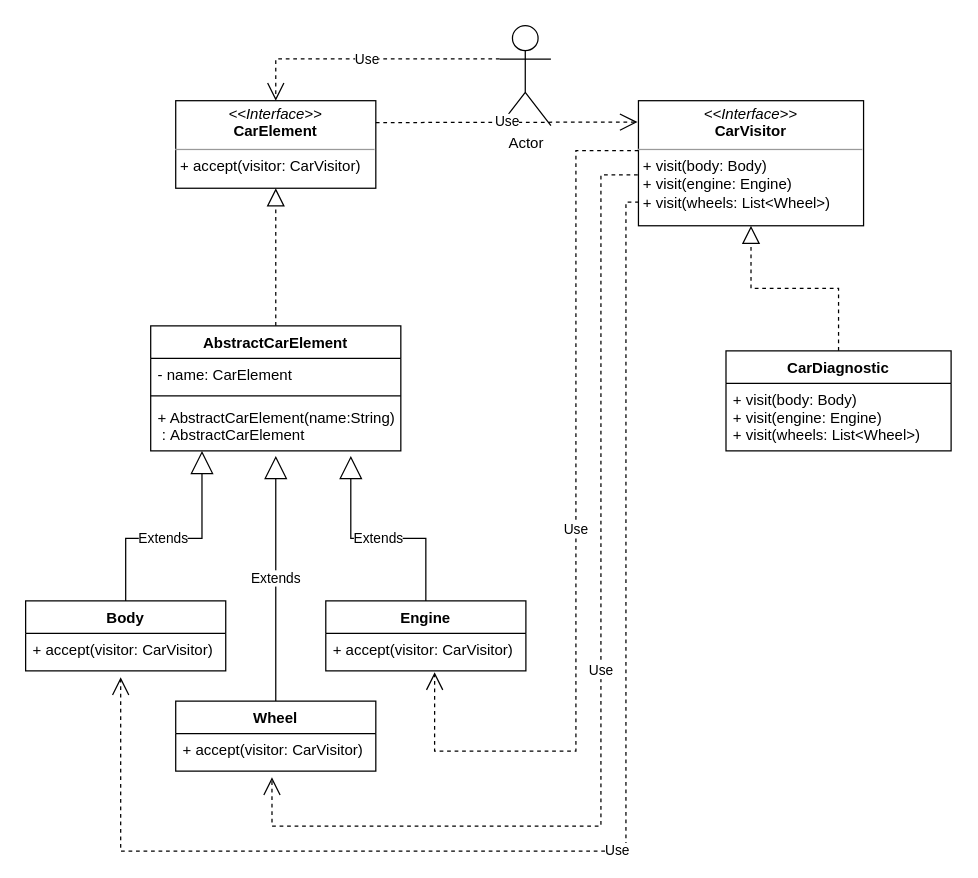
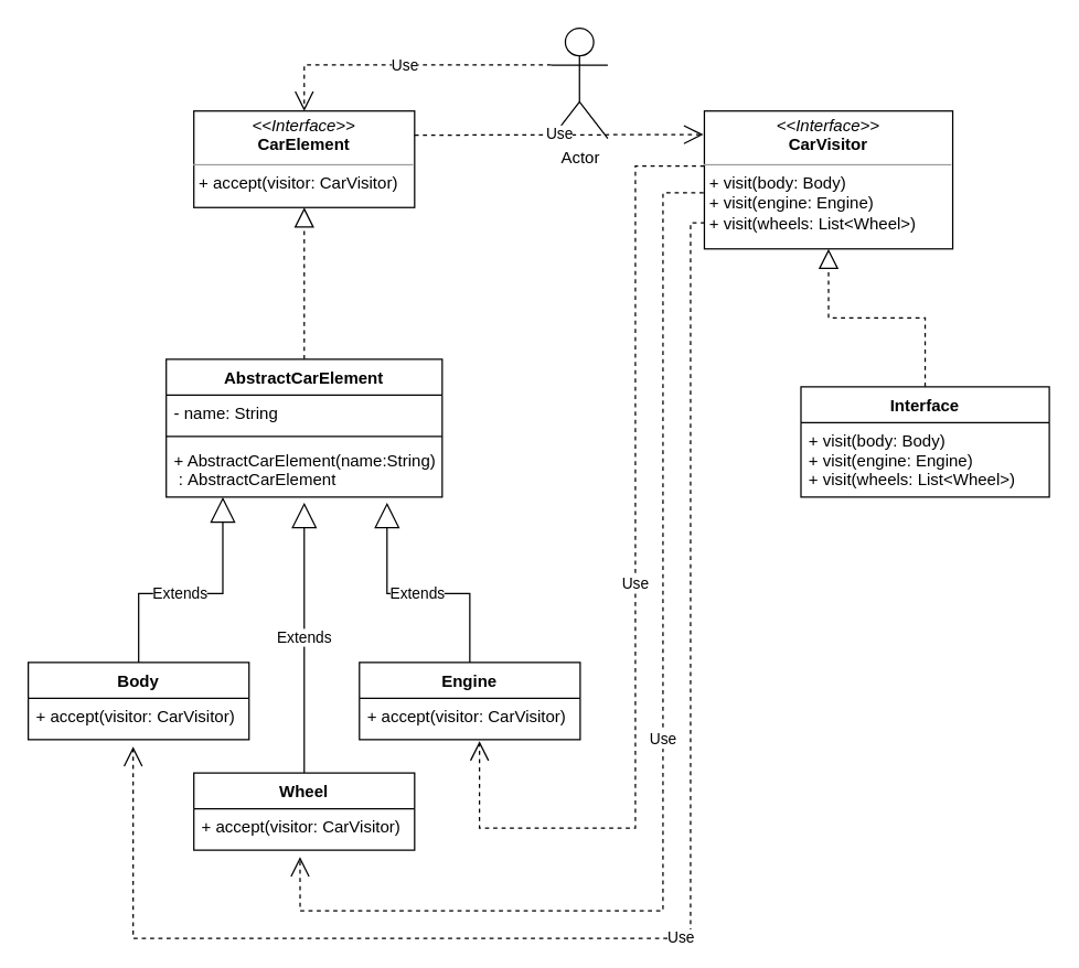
- <mxCell id="11" value="CarDiagnostic" style="swimlane;fontStyle=1;align=center;verticalAlign=top;childLayout=stackLayout;horizontal=1;startSize=26;horizontalStack=0;resizeParent=1;resizeParentMax=0;resizeLast=0;collapsible=1;marginBottom=0;" parent="1" vertex="1"><mxGeometry x="580" y="280" width="180" height="80" as="geometry" /></mxCell>
+ <mxCell id="11" value="Interface" style="swimlane;fontStyle=1;align=center;verticalAlign=top;childLayout=stackLayout;horizontal=1;startSize=26;horizontalStack=0;resizeParent=1;resizeParentMax=0;resizeLast=0;collapsible=1;marginBottom=0;" parent="1" vertex="1"><mxGeometry x="580" y="280" width="180" height="80" as="geometry" /></mxCell>
- <mxCell id="17" value="- name: CarElement" style="text;strokeColor=none;fillColor=none;align=left;verticalAlign=top;spacingLeft=4;spacingRight=4;overflow=hidden;rotatable=0;points=[[0,0.5],[1,0.5]];portConstraint=eastwest;" parent="16" vertex="1"><mxGeometry y="26" width="200" height="26" as="geometry" /></mxCell>
+ <mxCell id="17" value="- name: String" style="text;strokeColor=none;fillColor=none;align=left;verticalAlign=top;spacingLeft=4;spacingRight=4;overflow=hidden;rotatable=0;points=[[0,0.5],[1,0.5]];portConstraint=eastwest;" parent="16" vertex="1"><mxGeometry y="26" width="200" height="26" as="geometry" /></mxCell>
